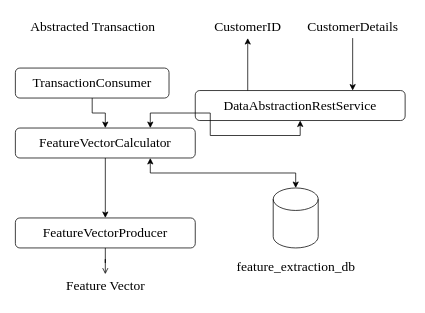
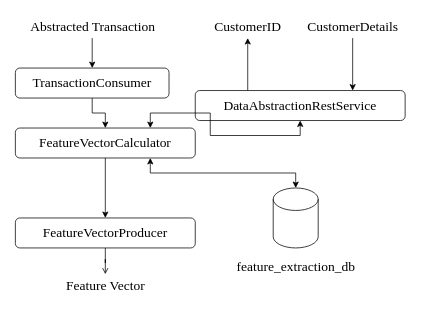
+ <mxCell id="12" style="edgeStyle=orthogonalEdgeStyle;rounded=0;orthogonalLoop=1;jettySize=auto;html=1;entryX=0.5;entryY=0;entryDx=0;entryDy=0;startArrow=none;startFill=0;strokeColor=#000000;fontFamily=Ubuntu;fontSource=https://fonts.googleapis.com/css?family=Ubuntu;fontSize=18;fontColor=#000000;" parent="1" source="13" target="3" edge="1"><mxGeometry relative="1" as="geometry" /></mxCell>
